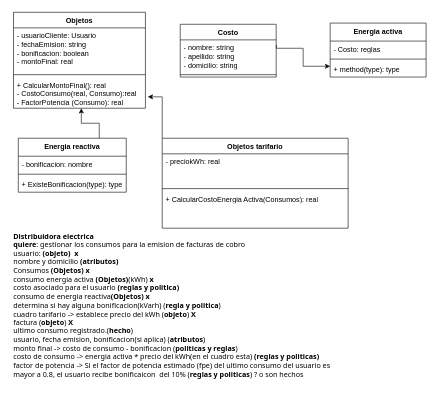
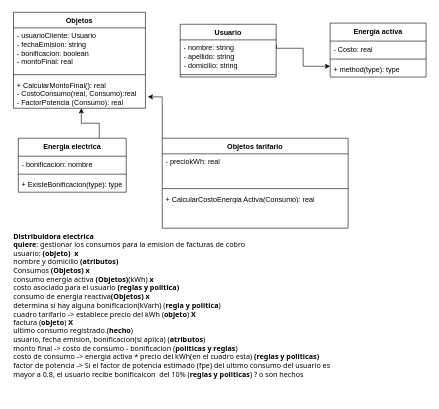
- <mxCell id="2" value="Costo" style="swimlane;fontStyle=1;align=center;verticalAlign=top;childLayout=stackLayout;horizontal=1;startSize=26;horizontalStack=0;resizeParent=1;resizeParentMax=0;resizeLast=0;collapsible=1;marginBottom=0;whiteSpace=wrap;html=1;" vertex="1" parent="1"><mxGeometry x="300" y="40" width="160" height="88" as="geometry" /></mxCell>
+ <mxCell id="2" value="Usuario" style="swimlane;fontStyle=1;align=center;verticalAlign=top;childLayout=stackLayout;horizontal=1;startSize=26;horizontalStack=0;resizeParent=1;resizeParentMax=0;resizeLast=0;collapsible=1;marginBottom=0;whiteSpace=wrap;html=1;" vertex="1" parent="1"><mxGeometry x="300" y="40" width="160" height="88" as="geometry" /></mxCell>
- <mxCell id="19" value="- Costo: reglas" style="text;strokeColor=none;fillColor=none;align=left;verticalAlign=top;spacingLeft=4;spacingRight=4;overflow=hidden;rotatable=0;points=[[0,0.5],[1,0.5]];portConstraint=eastwest;whiteSpace=wrap;html=1;" vertex="1" parent="18"><mxGeometry y="30" width="160" height="26" as="geometry" /></mxCell>
+ <mxCell id="19" value="- Costo: real" style="text;strokeColor=none;fillColor=none;align=left;verticalAlign=top;spacingLeft=4;spacingRight=4;overflow=hidden;rotatable=0;points=[[0,0.5],[1,0.5]];portConstraint=eastwest;whiteSpace=wrap;html=1;" vertex="1" parent="18"><mxGeometry y="30" width="160" height="26" as="geometry" /></mxCell>
- <mxCell id="14" value="Energia reactiva" style="swimlane;fontStyle=1;align=center;verticalAlign=top;childLayout=stackLayout;horizontal=1;startSize=30;horizontalStack=0;resizeParent=1;resizeParentMax=0;resizeLast=0;collapsible=1;marginBottom=0;whiteSpace=wrap;html=1;" vertex="1" parent="1"><mxGeometry x="30" y="230" width="180" height="90" as="geometry" /></mxCell>
+ <mxCell id="14" value="Energia electrica" style="swimlane;fontStyle=1;align=center;verticalAlign=top;childLayout=stackLayout;horizontal=1;startSize=30;horizontalStack=0;resizeParent=1;resizeParentMax=0;resizeLast=0;collapsible=1;marginBottom=0;whiteSpace=wrap;html=1;" vertex="1" parent="1"><mxGeometry x="30" y="230" width="180" height="90" as="geometry" /></mxCell>
- <mxCell id="13" value="+ CalcularCostoEnergia Activa(Consumos): real" style="text;strokeColor=none;fillColor=none;align=left;verticalAlign=top;spacingLeft=4;spacingRight=4;overflow=hidden;rotatable=0;points=[[0,0.5],[1,0.5]];portConstraint=eastwest;whiteSpace=wrap;html=1;" vertex="1" parent="10"><mxGeometry y="88" width="310" height="62" as="geometry" /></mxCell>
+ <mxCell id="13" value="+ CalcularCostoEnergia Activa(Consumo): real" style="text;strokeColor=none;fillColor=none;align=left;verticalAlign=top;spacingLeft=4;spacingRight=4;overflow=hidden;rotatable=0;points=[[0,0.5],[1,0.5]];portConstraint=eastwest;whiteSpace=wrap;html=1;" vertex="1" parent="10"><mxGeometry y="88" width="310" height="62" as="geometry" /></mxCell>
